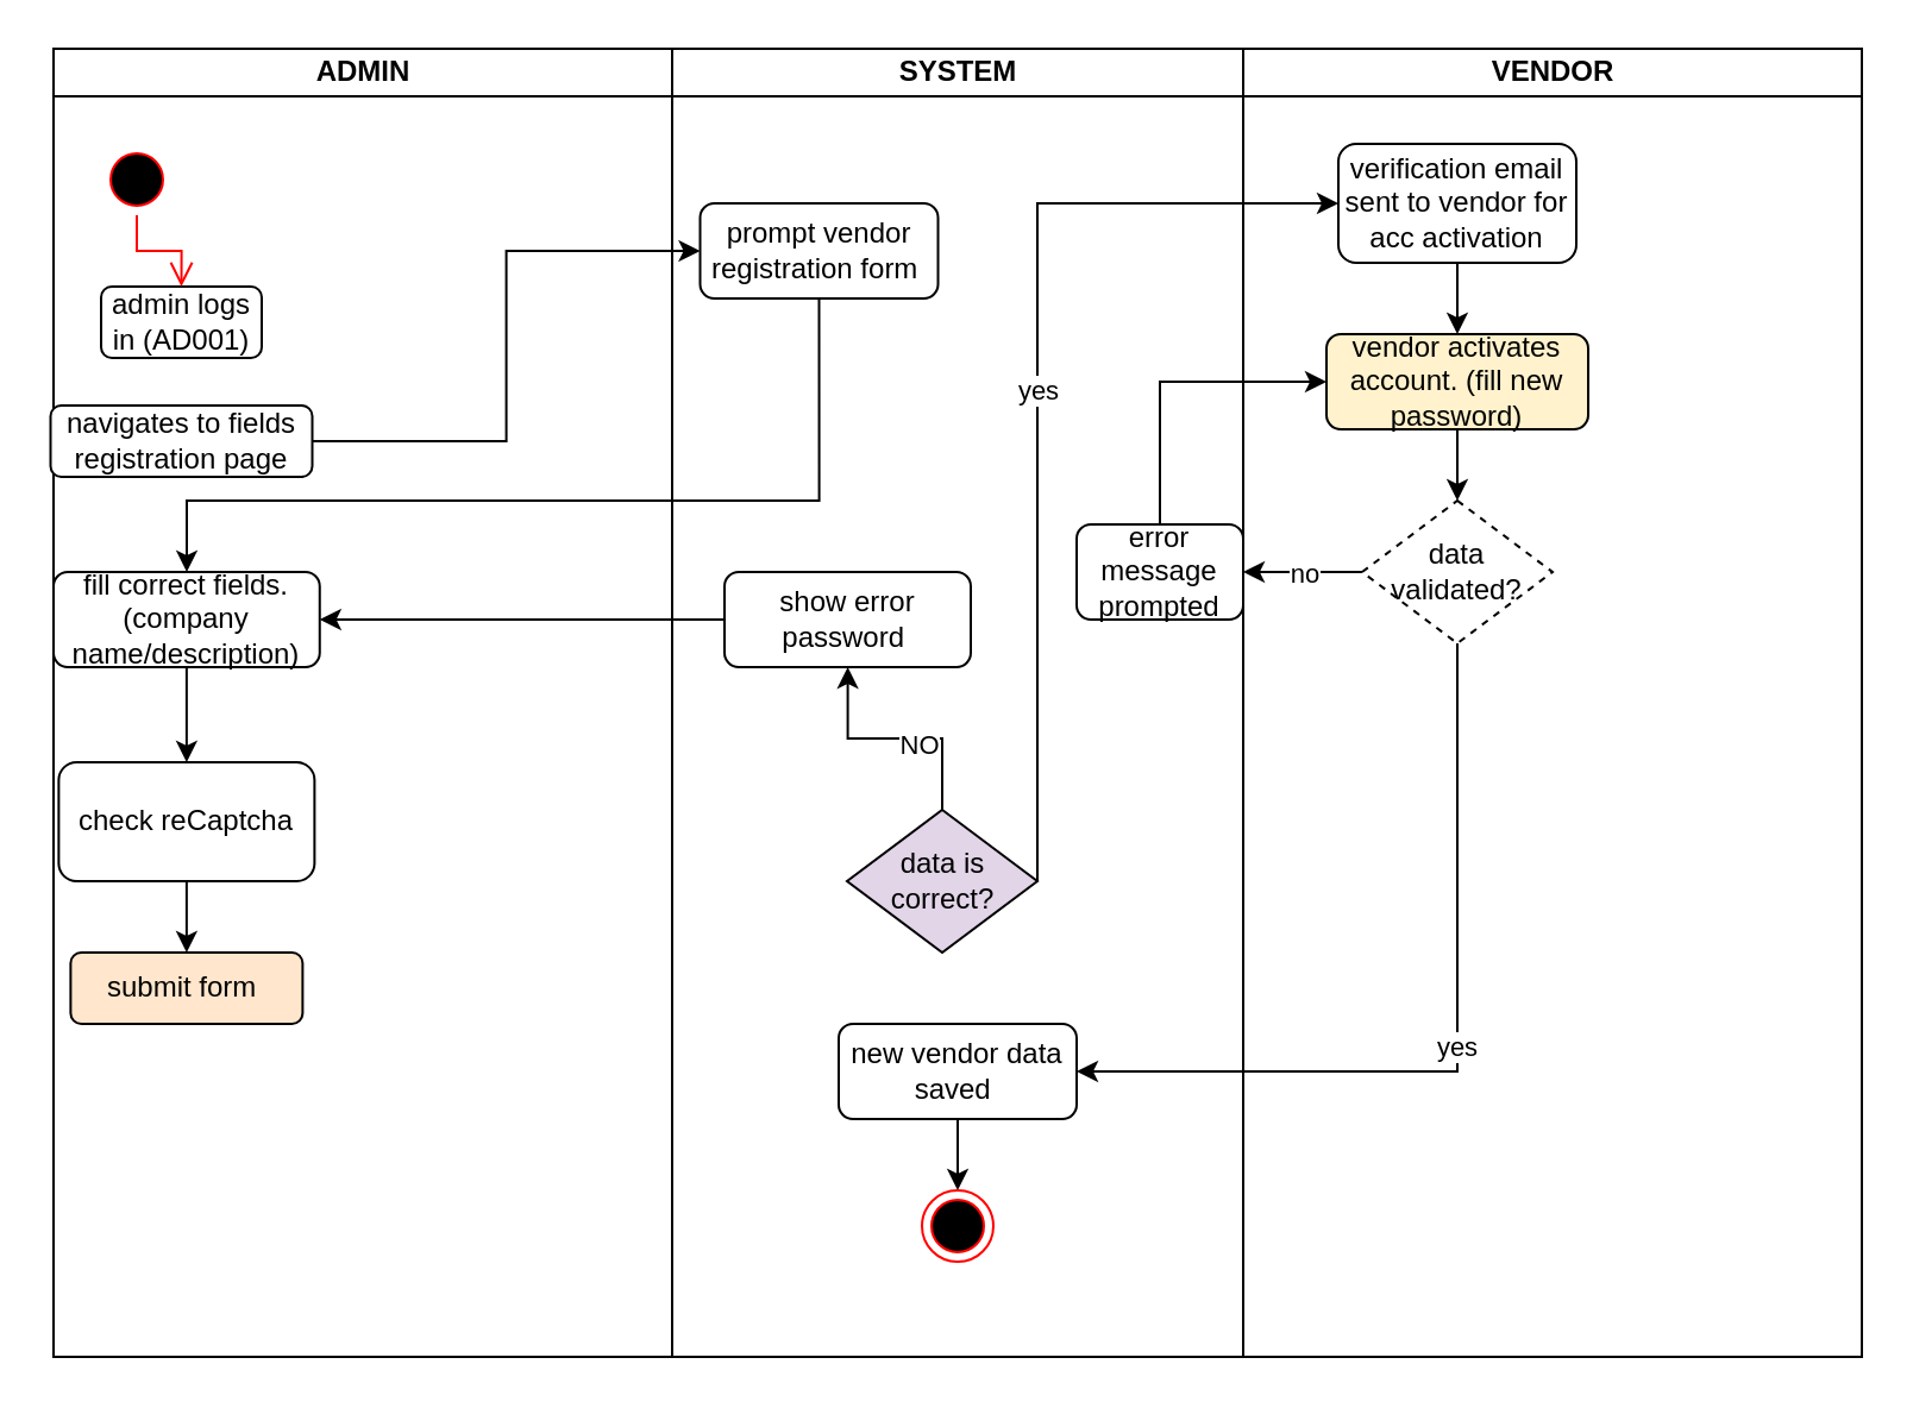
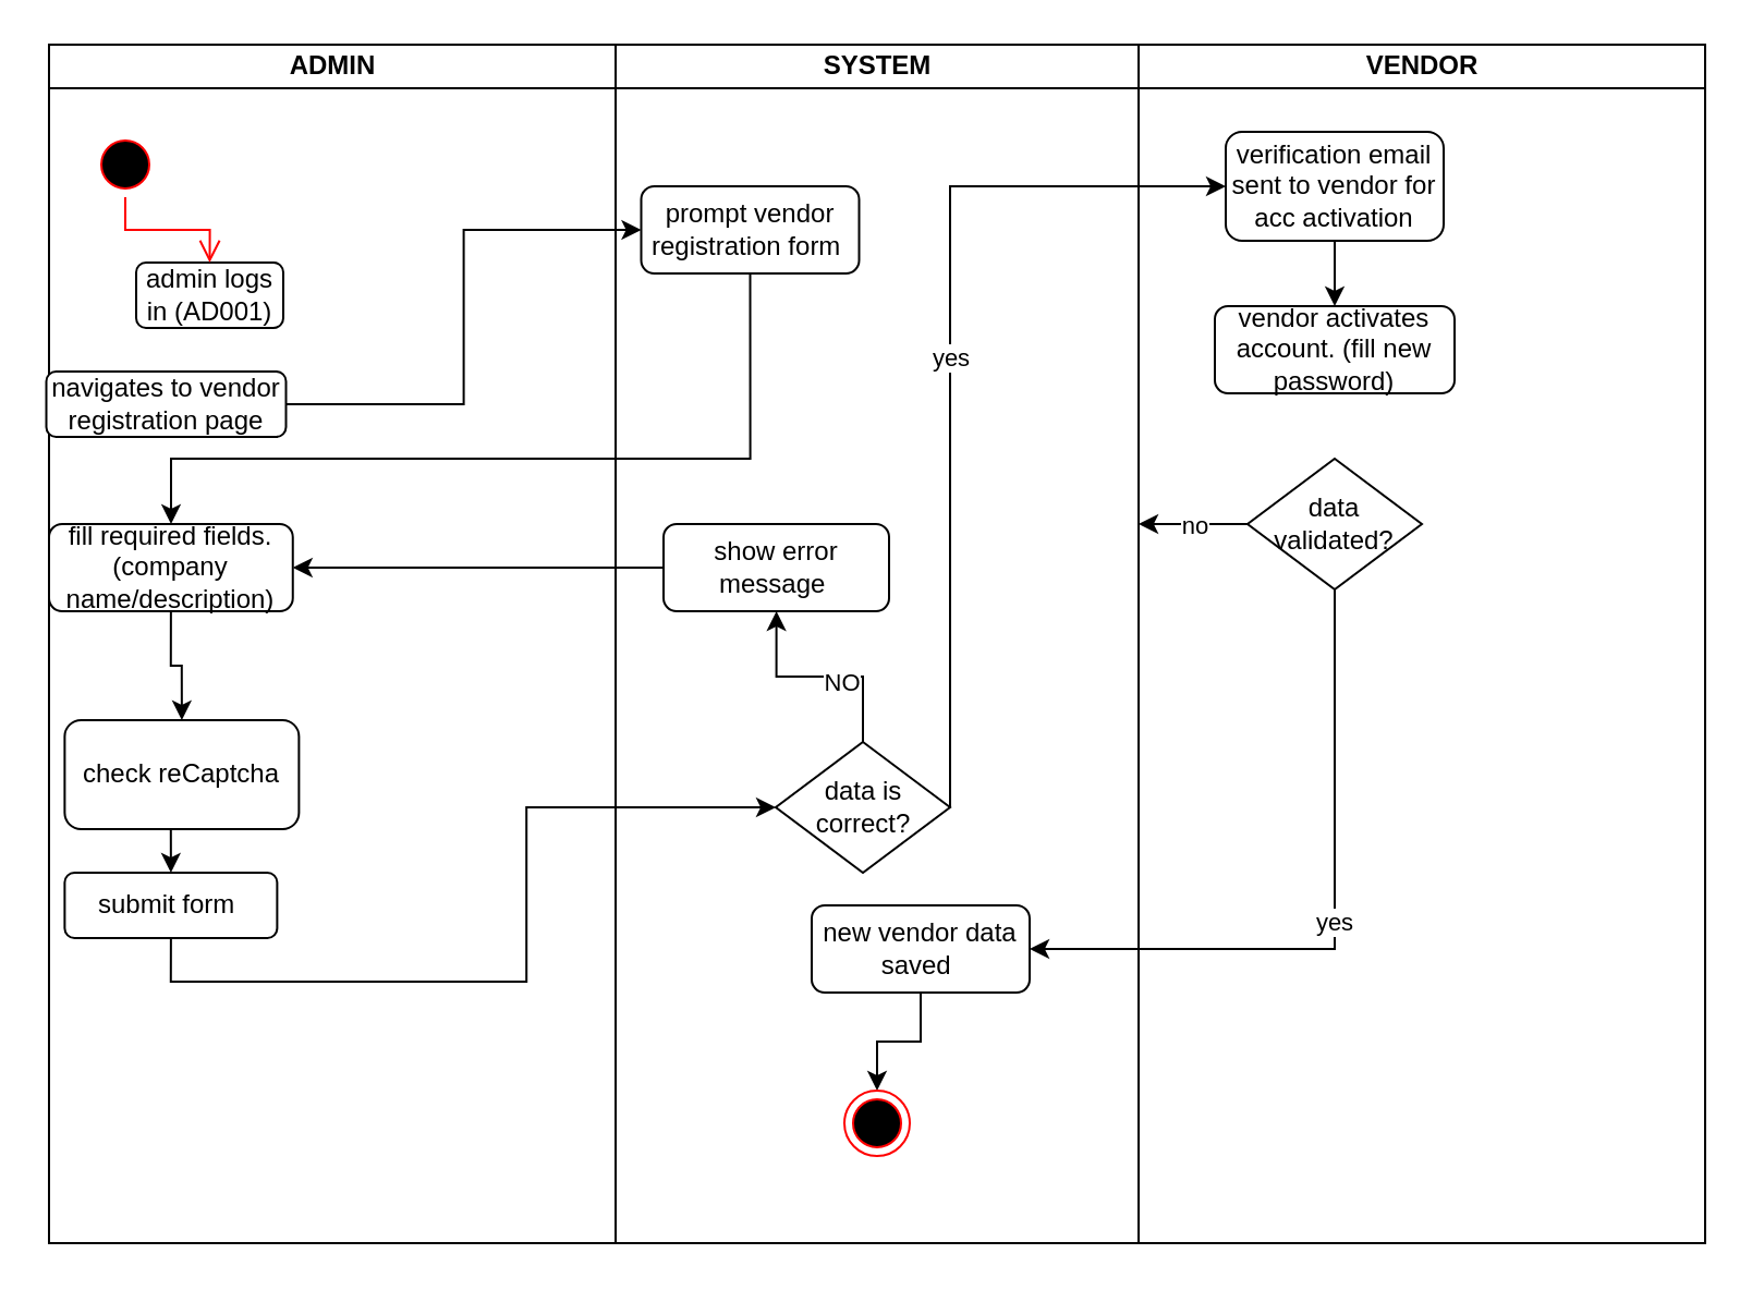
- <mxCell id="20" value="admin logs in (AD001)" style="rounded=1;whiteSpace=wrap;html=1;" vertex="1" parent="18"><mxGeometry x="20" y="100" width="67.5" height="30" as="geometry" /></mxCell>
+ <mxCell id="20" value="admin logs in (AD001)" style="rounded=1;whiteSpace=wrap;html=1;" vertex="1" parent="18"><mxGeometry x="40" y="100" width="67.5" height="30" as="geometry" /></mxCell>
- <mxCell id="15" value="vendor activates account. (fill new password)" style="rounded=1;whiteSpace=wrap;html=1;fillColor=#fff2cc;" vertex="1" parent="9"><mxGeometry x="35" y="120" width="110" height="40" as="geometry" /></mxCell>
+ <mxCell id="15" value="vendor activates account. (fill new password)" style="rounded=1;whiteSpace=wrap;html=1;" vertex="1" parent="9"><mxGeometry x="35" y="120" width="110" height="40" as="geometry" /></mxCell>
- <mxCell id="36" style="edgeStyle=orthogonalEdgeStyle;rounded=0;orthogonalLoop=1;jettySize=auto;html=1;exitX=0.5;exitY=0;exitDx=0;exitDy=0;entryX=0;entryY=0.5;entryDx=0;entryDy=0;" edge="1" parent="1" source="7" target="15"><mxGeometry relative="1" as="geometry" /></mxCell>
- <mxCell id="22" value="navigates to fields registration page" style="rounded=1;whiteSpace=wrap;html=1;" vertex="1" parent="18"><mxGeometry x="-1.25" y="150" width="110" height="30" as="geometry" /></mxCell>
+ <mxCell id="22" value="navigates to vendor registration page" style="rounded=1;whiteSpace=wrap;html=1;" vertex="1" parent="18"><mxGeometry x="-1.25" y="150" width="110" height="30" as="geometry" /></mxCell>
- <mxCell id="14" style="edgeStyle=orthogonalEdgeStyle;rounded=0;orthogonalLoop=1;jettySize=auto;html=1;exitX=0.5;exitY=1;exitDx=0;exitDy=0;entryX=0.5;entryY=0;entryDx=0;entryDy=0;" edge="1" parent="9" source="15" target="17"><mxGeometry relative="1" as="geometry" /></mxCell>
- <mxCell id="7" value="error message prompted" style="rounded=1;whiteSpace=wrap;html=1;" vertex="1" parent="2"><mxGeometry x="170" y="200" width="70" height="40" as="geometry" /></mxCell>
- <mxCell id="17" value="data validated?" style="rhombus;whiteSpace=wrap;html=1;dashed=1;" vertex="1" parent="9"><mxGeometry x="50" y="190" width="80" height="60" as="geometry" /></mxCell>
+ <mxCell id="17" value="data validated?" style="rhombus;whiteSpace=wrap;html=1;" vertex="1" parent="9"><mxGeometry x="50" y="190" width="80" height="60" as="geometry" /></mxCell>
- <mxCell id="24" value="fill correct fields. (company name/description)" style="rounded=1;whiteSpace=wrap;html=1;" vertex="1" parent="18"><mxGeometry y="220" width="111.88" height="40" as="geometry" /></mxCell>
+ <mxCell id="24" value="fill required fields. (company name/description)" style="rounded=1;whiteSpace=wrap;html=1;" vertex="1" parent="18"><mxGeometry y="220" width="111.88" height="40" as="geometry" /></mxCell>
- <mxCell id="3" value="show error password&amp;nbsp;" style="rounded=1;whiteSpace=wrap;html=1;" vertex="1" parent="2"><mxGeometry x="22" y="220" width="103.5" height="40" as="geometry" /></mxCell>
+ <mxCell id="3" value="show error message&amp;nbsp;" style="rounded=1;whiteSpace=wrap;html=1;" vertex="1" parent="2"><mxGeometry x="22" y="220" width="103.5" height="40" as="geometry" /></mxCell>
- <mxCell id="25" value="check reCaptcha" style="rounded=1;whiteSpace=wrap;html=1;" vertex="1" parent="18"><mxGeometry x="2.19" y="300" width="107.5" height="50" as="geometry" /></mxCell>
+ <mxCell id="25" value="check reCaptcha" style="rounded=1;whiteSpace=wrap;html=1;" vertex="1" parent="18"><mxGeometry x="7.19" y="310" width="107.5" height="50" as="geometry" /></mxCell>
- <mxCell id="10" value="data is correct?" style="rhombus;whiteSpace=wrap;html=1;fillColor=#e1d5e7;" vertex="1" parent="9"><mxGeometry x="-166.5" y="320" width="80" height="60" as="geometry" /></mxCell>
+ <mxCell id="10" value="data is correct?" style="rhombus;whiteSpace=wrap;html=1;" vertex="1" parent="9"><mxGeometry x="-166.5" y="320" width="80" height="60" as="geometry" /></mxCell>
- <mxCell id="27" value="submit form&amp;nbsp;" style="rounded=1;whiteSpace=wrap;html=1;fillColor=#ffe6cc;" vertex="1" parent="18"><mxGeometry x="7.19" y="380" width="97.5" height="30" as="geometry" /></mxCell>
+ <mxCell id="27" value="submit form&amp;nbsp;" style="rounded=1;whiteSpace=wrap;html=1;" vertex="1" parent="18"><mxGeometry x="7.19" y="380" width="97.5" height="30" as="geometry" /></mxCell>
+ <mxCell id="29" style="edgeStyle=orthogonalEdgeStyle;rounded=0;orthogonalLoop=1;jettySize=auto;html=1;exitX=0.5;exitY=1;exitDx=0;exitDy=0;entryX=0;entryY=0.5;entryDx=0;entryDy=0;" edge="1" parent="1" source="27" target="10"><mxGeometry relative="1" as="geometry" /></mxCell>
- <mxCell id="6" value="new vendor data saved&amp;nbsp;" style="rounded=1;whiteSpace=wrap;html=1;" vertex="1" parent="2"><mxGeometry x="70" y="410" width="100" height="40" as="geometry" /></mxCell>
+ <mxCell id="6" value="new vendor data saved&amp;nbsp;" style="rounded=1;whiteSpace=wrap;html=1;" vertex="1" parent="2"><mxGeometry x="90" y="395" width="100" height="40" as="geometry" /></mxCell>
